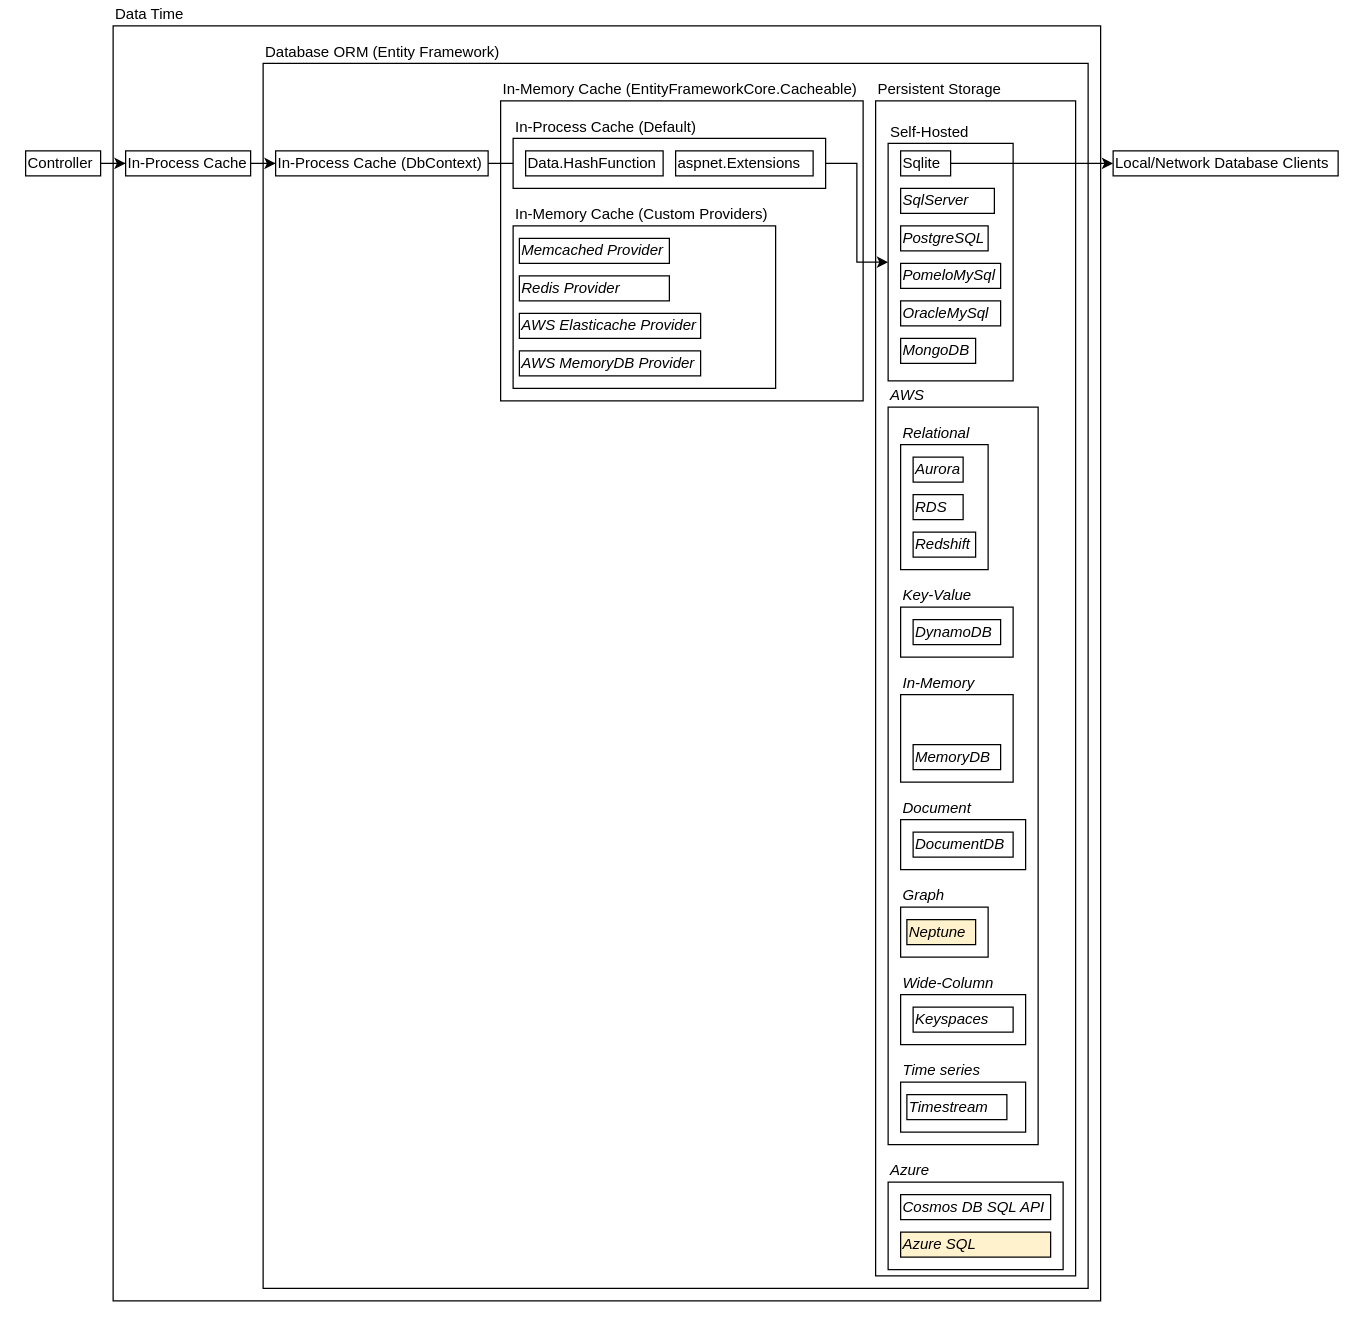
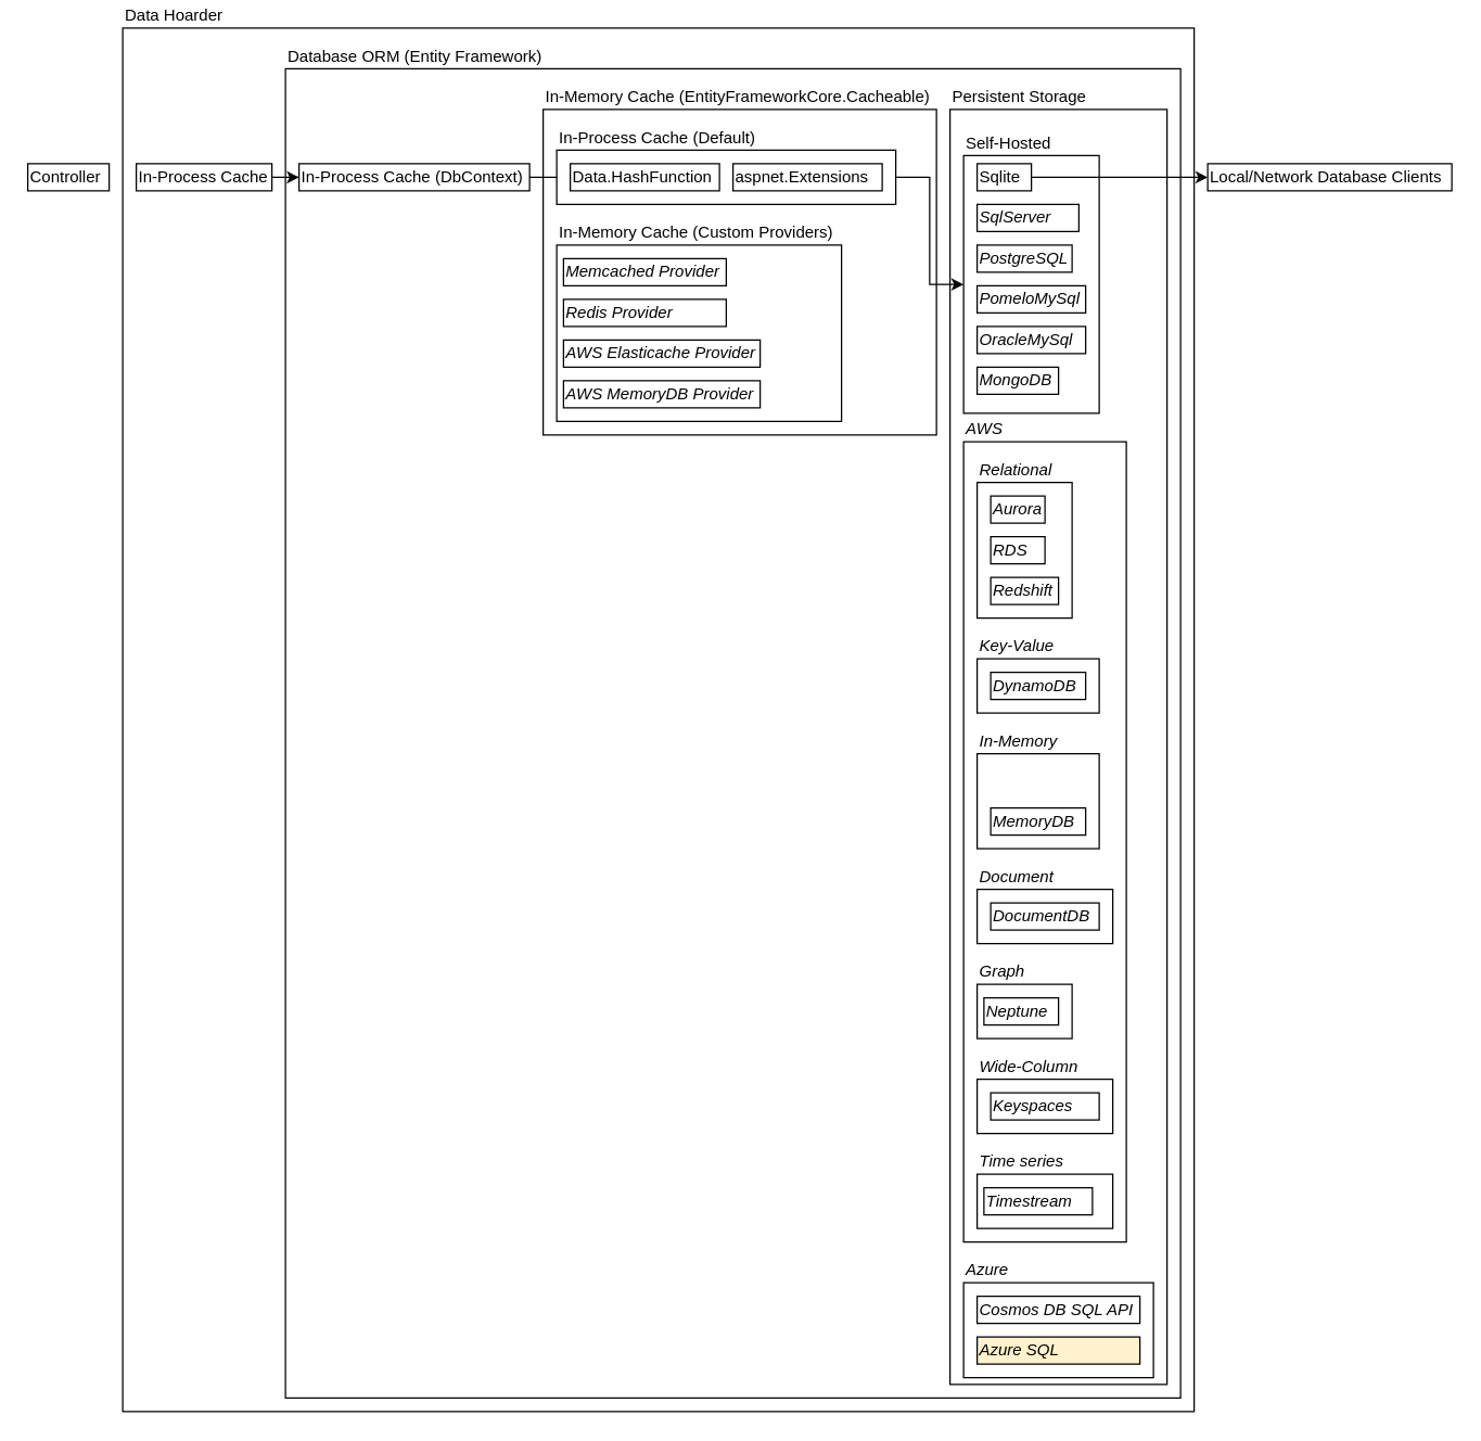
- <mxCell id="2" value="Data Time" style="rounded=0;whiteSpace=wrap;html=1;align=left;labelPosition=center;verticalLabelPosition=top;verticalAlign=bottom;" vertex="1" parent="1"><mxGeometry x="90" y="20" width="790" height="1020" as="geometry" /></mxCell>
+ <mxCell id="2" value="Data Hoarder" style="rounded=0;whiteSpace=wrap;html=1;align=left;labelPosition=center;verticalLabelPosition=top;verticalAlign=bottom;" vertex="1" parent="1"><mxGeometry x="90" y="20" width="790" height="1020" as="geometry" /></mxCell>
- <mxCell id="5" value="" style="edgeStyle=orthogonalEdgeStyle;rounded=0;orthogonalLoop=1;jettySize=auto;html=1;" edge="1" parent="1" source="48" target="6"><mxGeometry relative="1" as="geometry"><mxPoint x="30" y="130" as="sourcePoint" /></mxGeometry></mxCell>
- <mxCell id="30" value="Neptune" style="rounded=0;whiteSpace=wrap;html=1;align=left;fontStyle=2;fillColor=#fff2cc;" vertex="1" parent="1"><mxGeometry x="725" y="735" width="55" height="20" as="geometry" /></mxCell>
+ <mxCell id="30" value="Neptune" style="rounded=0;whiteSpace=wrap;html=1;align=left;fontStyle=2" vertex="1" parent="1"><mxGeometry x="725" y="735" width="55" height="20" as="geometry" /></mxCell>
